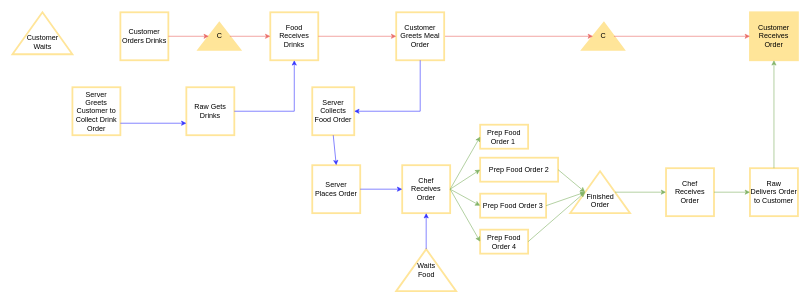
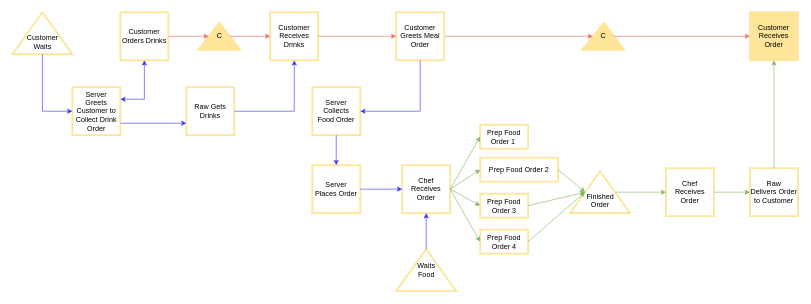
- <mxCell id="11" value="Food&lt;br&gt;Receives Drinks" style="whiteSpace=wrap;aspect=fixed;strokeColor=#FFE599;strokeWidth=3;html=1;" vertex="1" parent="1"><mxGeometry x="450" y="20" width="80" height="80" as="geometry" /></mxCell>
+ <mxCell id="11" value="Customer&lt;br&gt;Receives Drinks" style="whiteSpace=wrap;aspect=fixed;strokeColor=#FFE599;strokeWidth=3;html=1;" vertex="1" parent="1"><mxGeometry x="450" y="20" width="80" height="80" as="geometry" /></mxCell>
+ <mxCell id="7" value="" style="endArrow=classic;rounded=0;strokeColor=#3333FF;entryX=1;entryY=0.25;entryDx=0;entryDy=0;edgeStyle=orthogonalEdgeStyle;exitX=0.5;exitY=1;exitDx=0;exitDy=0;startArrow=classic;startFill=1;html=1;" edge="1" parent="1" source="4" target="3"><mxGeometry width="50" height="50" relative="1" as="geometry"><mxPoint x="80" y="100" as="sourcePoint" /><mxPoint x="130" y="195" as="targetPoint" /></mxGeometry></mxCell>
+ <mxCell id="6" value="" style="endArrow=classic;rounded=0;strokeColor=#3333FF;entryX=0;entryY=0.5;entryDx=0;entryDy=0;edgeStyle=orthogonalEdgeStyle;exitX=0.5;exitY=1;exitDx=0;exitDy=0;exitPerimeter=0;html=1;" edge="1" parent="1" source="2" target="3"><mxGeometry width="50" height="50" relative="1" as="geometry"><mxPoint x="0" y="235" as="sourcePoint" /><mxPoint x="50" y="185" as="targetPoint" /></mxGeometry></mxCell>
- <mxCell id="12" value="Server&lt;br&gt;Collects&lt;br&gt;Food Order" style="whiteSpace=wrap;aspect=fixed;strokeColor=#FFE599;strokeWidth=3;html=1;" vertex="1" parent="1"><mxGeometry x="520" y="145" width="70" height="80" as="geometry" /></mxCell>
+ <mxCell id="12" value="Server&lt;br&gt;Collects&lt;br&gt;Food Order" style="whiteSpace=wrap;aspect=fixed;strokeColor=#FFE599;strokeWidth=3;html=1;" vertex="1" parent="1"><mxGeometry x="520" y="145" width="80" height="80" as="geometry" /></mxCell>
- <mxCell id="17" value="Prep Food Order 3" style="rounded=0;whiteSpace=wrap;strokeColor=#FFE599;strokeWidth=3;fillColor=none;html=1;" vertex="1" parent="1"><mxGeometry x="800" y="322.5" width="110" height="40" as="geometry" /></mxCell>
+ <mxCell id="17" value="Prep Food Order 3" style="rounded=0;whiteSpace=wrap;strokeColor=#FFE599;strokeWidth=3;fillColor=none;html=1;" vertex="1" parent="1"><mxGeometry x="800" y="322.5" width="80" height="40" as="geometry" /></mxCell>
